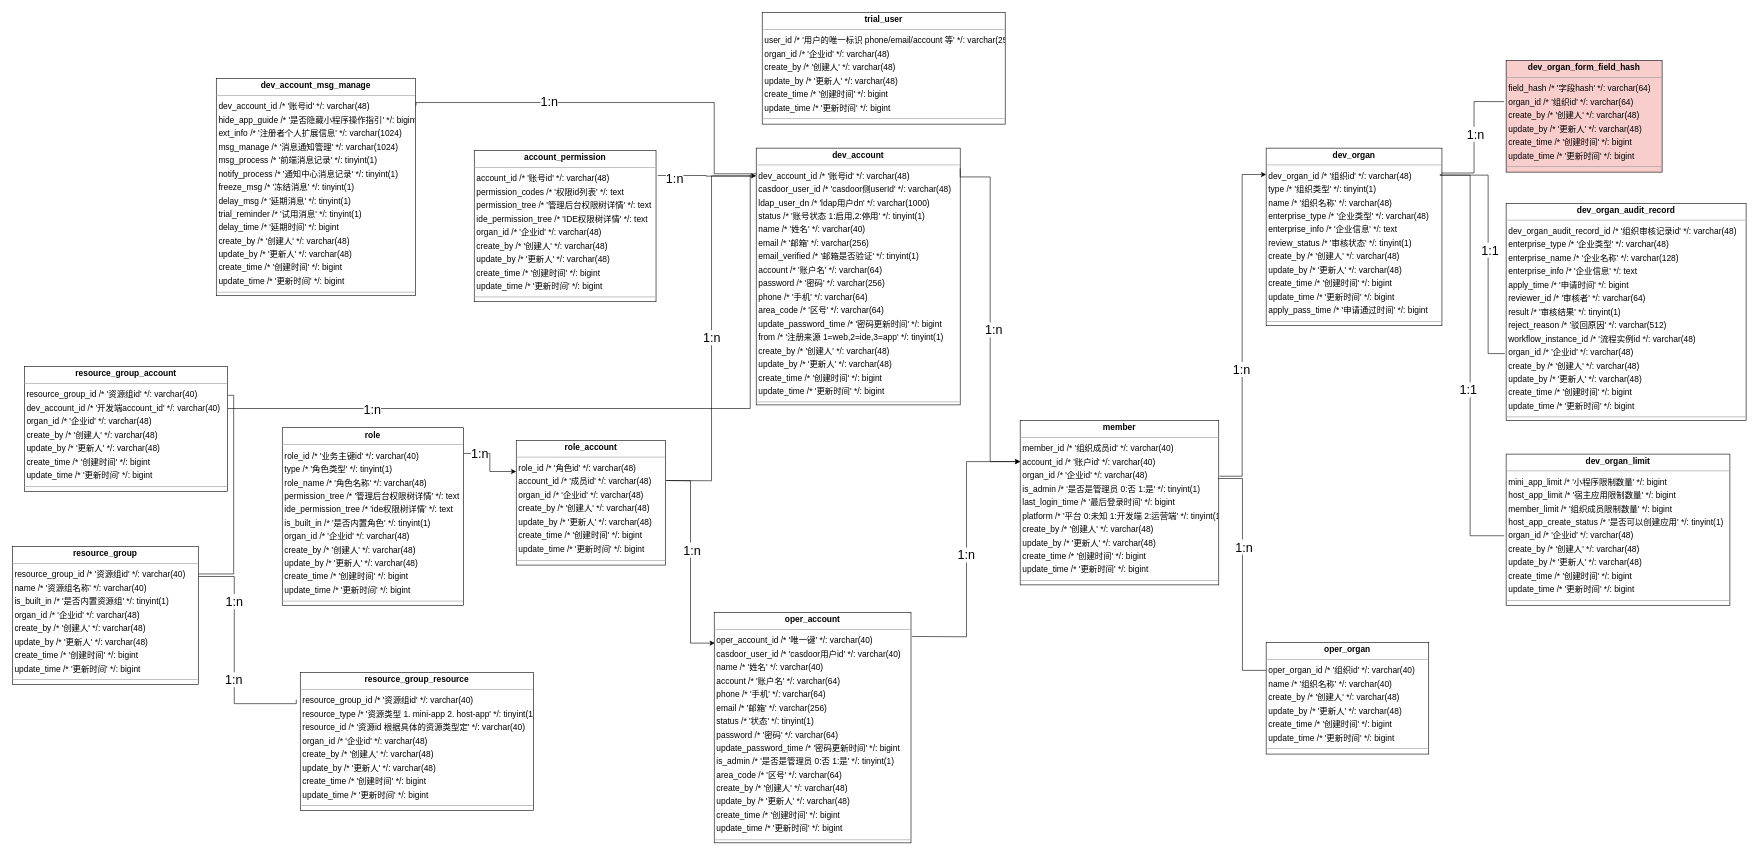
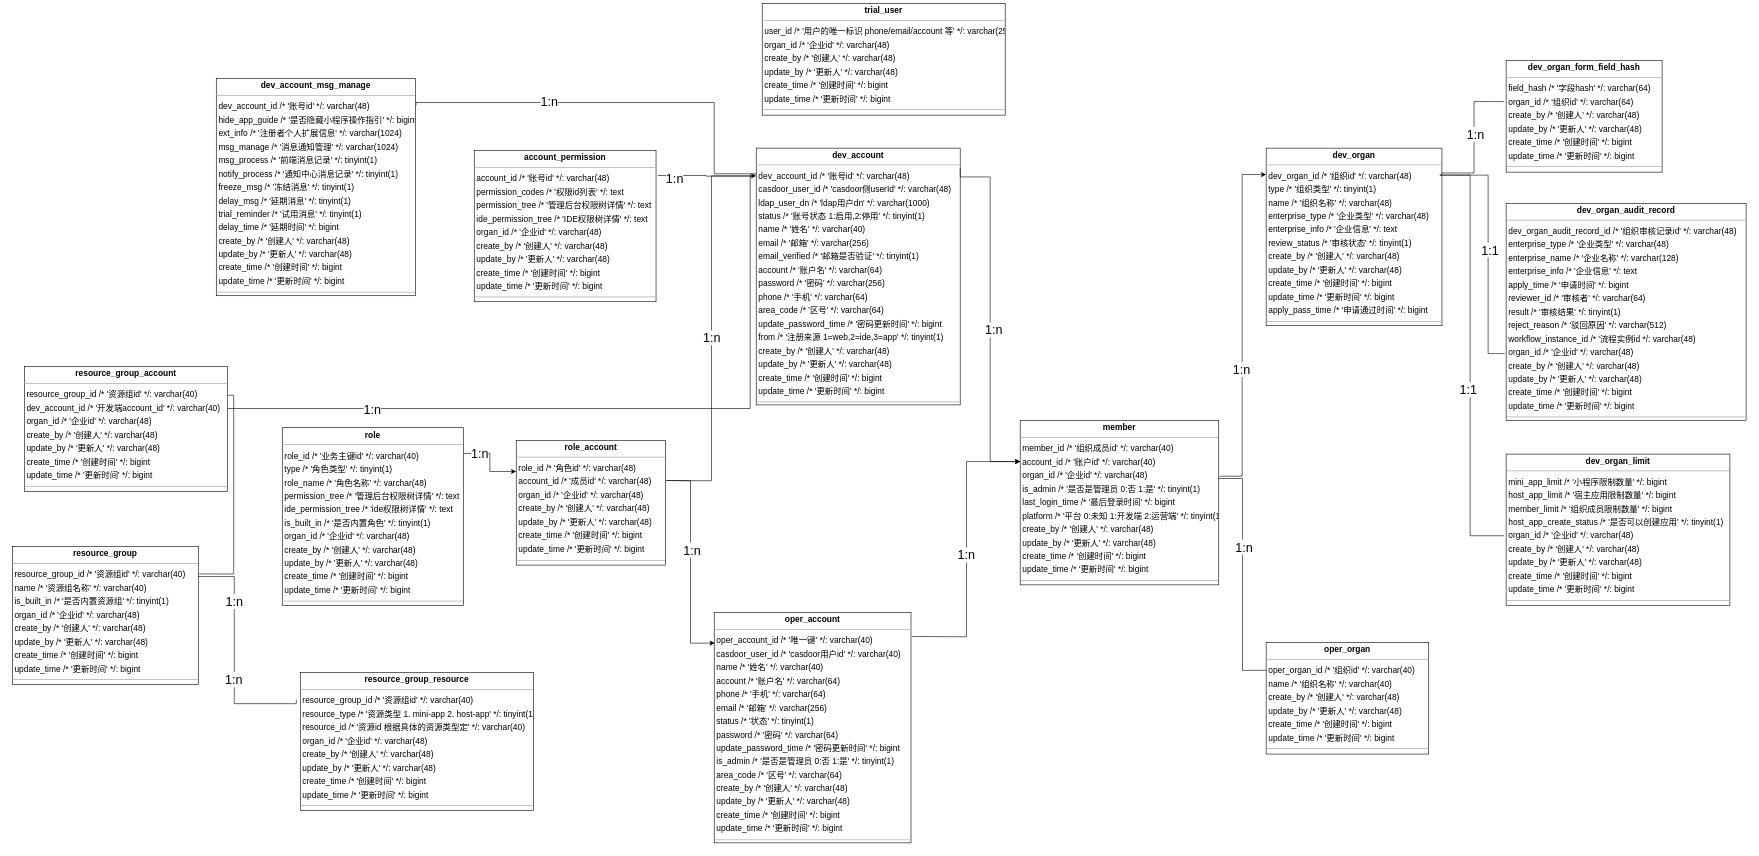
- <mxCell id="17" value="&lt;p style=&quot;margin:0px;margin-top:4px;text-align:center;&quot;&gt;&lt;b&gt;trial_user&lt;/b&gt;&lt;/p&gt;&lt;hr size=&quot;1&quot;/&gt;&lt;p style=&quot;margin:0 0 0 4px;line-height:1.6;&quot;&gt; user_id  /* &amp;#39;用户的唯一标识 phone/email/account 等&amp;#39; */: varchar(256)&lt;br/&gt; organ_id  /* &amp;#39;企业id&amp;#39; */: varchar(48)&lt;br/&gt; create_by  /* &amp;#39;创建人&amp;#39; */: varchar(48)&lt;br/&gt; update_by  /* &amp;#39;更新人&amp;#39; */: varchar(48)&lt;br/&gt; create_time  /* &amp;#39;创建时间&amp;#39; */: bigint&lt;br/&gt; update_time  /* &amp;#39;更新时间&amp;#39; */: bigint&lt;/p&gt;&lt;hr size=&quot;1&quot;/&gt;&lt;p style=&quot;margin:0 0 0 4px;line-height:1.6;&quot;&gt; idd  /* &amp;#39;自增id&amp;#39; */: bigint&lt;/p&gt;" style="verticalAlign=top;align=left;overflow=fill;fontSize=14;fontFamily=Helvetica;html=1;rounded=0;shadow=0;comic=0;labelBackgroundColor=none;strokeWidth=1;" parent="1" vertex="1"><mxGeometry x="1270" y="20" width="405" height="186" as="geometry" /></mxCell>
+ <mxCell id="17" value="&lt;p style=&quot;margin:0px;margin-top:4px;text-align:center;&quot;&gt;&lt;b&gt;trial_user&lt;/b&gt;&lt;/p&gt;&lt;hr size=&quot;1&quot;/&gt;&lt;p style=&quot;margin:0 0 0 4px;line-height:1.6;&quot;&gt; user_id  /* &amp;#39;用户的唯一标识 phone/email/account 等&amp;#39; */: varchar(256)&lt;br/&gt; organ_id  /* &amp;#39;企业id&amp;#39; */: varchar(48)&lt;br/&gt; create_by  /* &amp;#39;创建人&amp;#39; */: varchar(48)&lt;br/&gt; update_by  /* &amp;#39;更新人&amp;#39; */: varchar(48)&lt;br/&gt; create_time  /* &amp;#39;创建时间&amp;#39; */: bigint&lt;br/&gt; update_time  /* &amp;#39;更新时间&amp;#39; */: bigint&lt;/p&gt;&lt;hr size=&quot;1&quot;/&gt;&lt;p style=&quot;margin:0 0 0 4px;line-height:1.6;&quot;&gt; idd  /* &amp;#39;自增id&amp;#39; */: bigint&lt;/p&gt;" style="verticalAlign=top;align=left;overflow=fill;fontSize=14;fontFamily=Helvetica;html=1;rounded=0;shadow=0;comic=0;labelBackgroundColor=none;strokeWidth=1;" parent="1" vertex="1"><mxGeometry x="1270" y="5" width="405" height="186" as="geometry" /></mxCell>
- <mxCell id="7" value="&lt;p style=&quot;margin:0px;margin-top:4px;text-align:center;&quot;&gt;&lt;b&gt;dev_organ_form_field_hash&lt;/b&gt;&lt;/p&gt;&lt;hr size=&quot;1&quot;/&gt;&lt;p style=&quot;margin:0 0 0 4px;line-height:1.6;&quot;&gt; field_hash  /* &amp;#39;字段hash&amp;#39; */: varchar(64)&lt;br/&gt; organ_id  /* &amp;#39;组织id&amp;#39; */: varchar(64)&lt;br/&gt; create_by  /* &amp;#39;创建人&amp;#39; */: varchar(48)&lt;br/&gt; update_by  /* &amp;#39;更新人&amp;#39; */: varchar(48)&lt;br/&gt; create_time  /* &amp;#39;创建时间&amp;#39; */: bigint&lt;br/&gt; update_time  /* &amp;#39;更新时间&amp;#39; */: bigint&lt;/p&gt;&lt;hr size=&quot;1&quot;/&gt;&lt;p style=&quot;margin:0 0 0 4px;line-height:1.6;&quot;&gt; idd  /* &amp;#39;自增id&amp;#39; */: bigint&lt;/p&gt;" style="verticalAlign=top;align=left;overflow=fill;fontSize=14;fontFamily=Helvetica;html=1;rounded=0;shadow=0;comic=0;labelBackgroundColor=none;strokeWidth=1;fillColor=#f8cecc;" parent="1" vertex="1"><mxGeometry x="2510" y="100" width="260" height="186" as="geometry" /></mxCell>
+ <mxCell id="7" value="&lt;p style=&quot;margin:0px;margin-top:4px;text-align:center;&quot;&gt;&lt;b&gt;dev_organ_form_field_hash&lt;/b&gt;&lt;/p&gt;&lt;hr size=&quot;1&quot;/&gt;&lt;p style=&quot;margin:0 0 0 4px;line-height:1.6;&quot;&gt; field_hash  /* &amp;#39;字段hash&amp;#39; */: varchar(64)&lt;br/&gt; organ_id  /* &amp;#39;组织id&amp;#39; */: varchar(64)&lt;br/&gt; create_by  /* &amp;#39;创建人&amp;#39; */: varchar(48)&lt;br/&gt; update_by  /* &amp;#39;更新人&amp;#39; */: varchar(48)&lt;br/&gt; create_time  /* &amp;#39;创建时间&amp;#39; */: bigint&lt;br/&gt; update_time  /* &amp;#39;更新时间&amp;#39; */: bigint&lt;/p&gt;&lt;hr size=&quot;1&quot;/&gt;&lt;p style=&quot;margin:0 0 0 4px;line-height:1.6;&quot;&gt; idd  /* &amp;#39;自增id&amp;#39; */: bigint&lt;/p&gt;" style="verticalAlign=top;align=left;overflow=fill;fontSize=14;fontFamily=Helvetica;html=1;rounded=0;shadow=0;comic=0;labelBackgroundColor=none;strokeWidth=1;" parent="1" vertex="1"><mxGeometry x="2510" y="100" width="260" height="186" as="geometry" /></mxCell>
